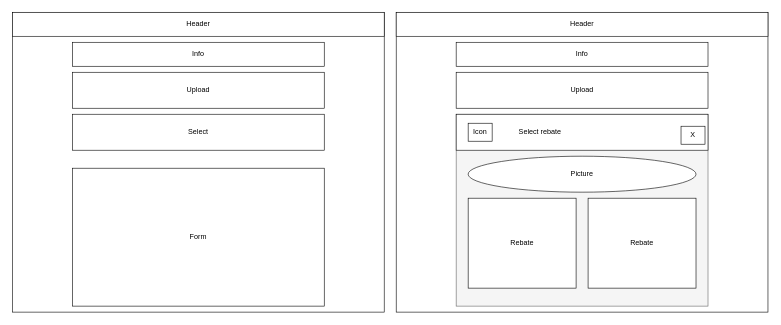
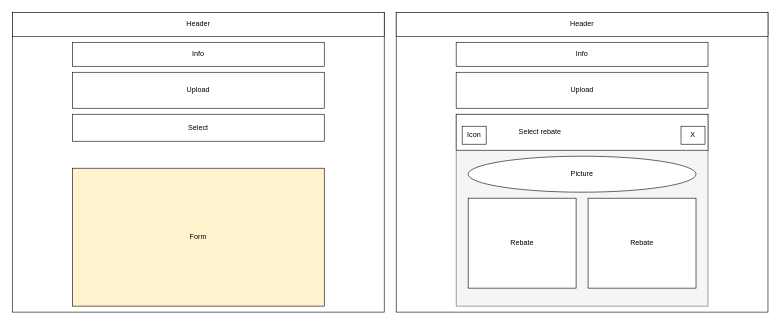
- <mxCell id="6" value="Select" style="rounded=0;whiteSpace=wrap;html=1;" vertex="1" parent="1"><mxGeometry x="120" y="190" width="420" height="60" as="geometry" /></mxCell>
+ <mxCell id="6" value="Select" style="rounded=0;whiteSpace=wrap;html=1;" vertex="1" parent="1"><mxGeometry x="120" y="190" width="420" height="45" as="geometry" /></mxCell>
- <mxCell id="14" value="Icon" style="rounded=0;whiteSpace=wrap;html=1;" vertex="1" parent="1"><mxGeometry x="780" y="205" width="40" height="30" as="geometry" /></mxCell>
+ <mxCell id="14" value="Icon" style="rounded=0;whiteSpace=wrap;html=1;" vertex="1" parent="1"><mxGeometry x="770" y="210" width="40" height="30" as="geometry" /></mxCell>
- <mxCell id="7" value="Form" style="rounded=0;whiteSpace=wrap;html=1;" vertex="1" parent="1"><mxGeometry x="120" y="280" width="420" height="230" as="geometry" /></mxCell>
+ <mxCell id="7" value="Form" style="rounded=0;whiteSpace=wrap;html=1;fillColor=#fff2cc;" vertex="1" parent="1"><mxGeometry x="120" y="280" width="420" height="230" as="geometry" /></mxCell>
